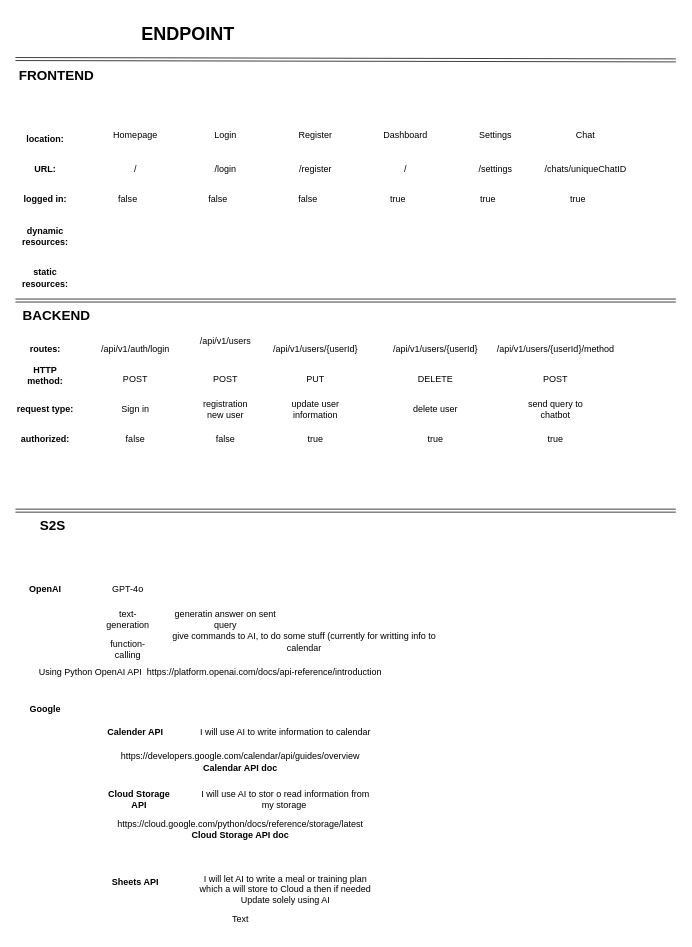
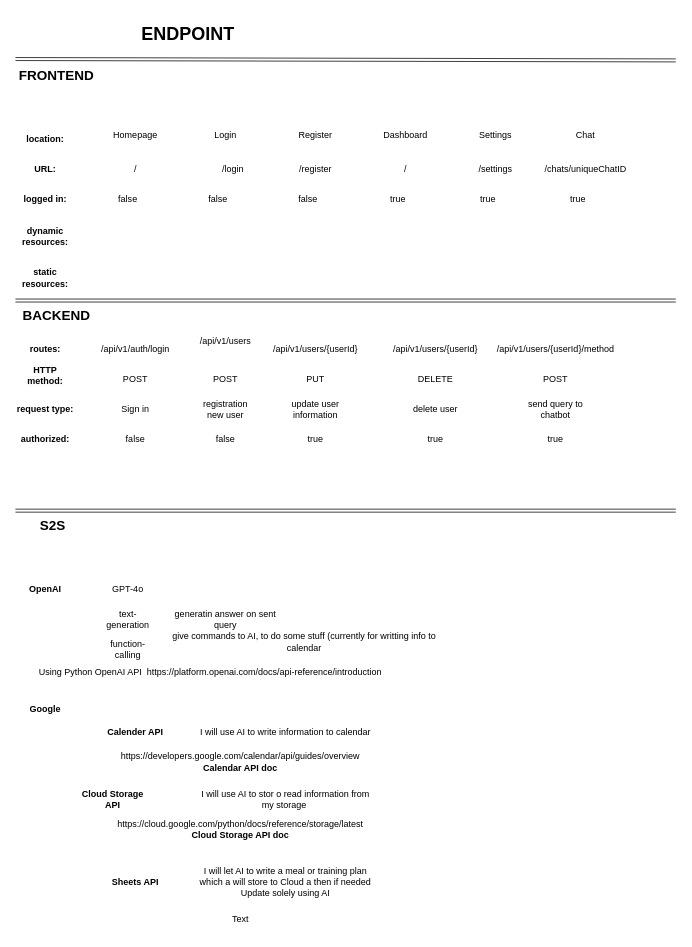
- <mxCell id="25" value="/login" style="text;html=1;align=center;verticalAlign=middle;whiteSpace=wrap;rounded=0;" vertex="1" parent="1"><mxGeometry x="250" y="210" width="100" height="30" as="geometry" /></mxCell>
+ <mxCell id="25" value="/login" style="text;html=1;align=center;verticalAlign=middle;whiteSpace=wrap;rounded=0;" vertex="1" parent="1"><mxGeometry x="260" y="210" width="100" height="30" as="geometry" /></mxCell>
- <mxCell id="67" value="&lt;b&gt;Cloud Storage API&lt;/b&gt;" style="text;html=1;align=center;verticalAlign=middle;whiteSpace=wrap;rounded=0;" vertex="1" parent="1"><mxGeometry x="140" y="1050" width="90" height="30" as="geometry" /></mxCell>
+ <mxCell id="67" value="&lt;b&gt;Cloud Storage API&lt;/b&gt;" style="text;html=1;align=center;verticalAlign=middle;whiteSpace=wrap;rounded=0;" vertex="1" parent="1"><mxGeometry x="105" y="1050" width="90" height="30" as="geometry" /></mxCell>
- <mxCell id="71" value="I will let AI to write a meal or training plan which a will store to Cloud a then if needed Update solely using AI" style="text;html=1;align=center;verticalAlign=middle;whiteSpace=wrap;rounded=0;" vertex="1" parent="1"><mxGeometry x="260" y="1170" width="240" height="30" as="geometry" /></mxCell>
+ <mxCell id="71" value="I will let AI to write a meal or training plan which a will store to Cloud a then if needed Update solely using AI" style="text;html=1;align=center;verticalAlign=middle;whiteSpace=wrap;rounded=0;" vertex="1" parent="1"><mxGeometry x="260" y="1160" width="240" height="30" as="geometry" /></mxCell>
